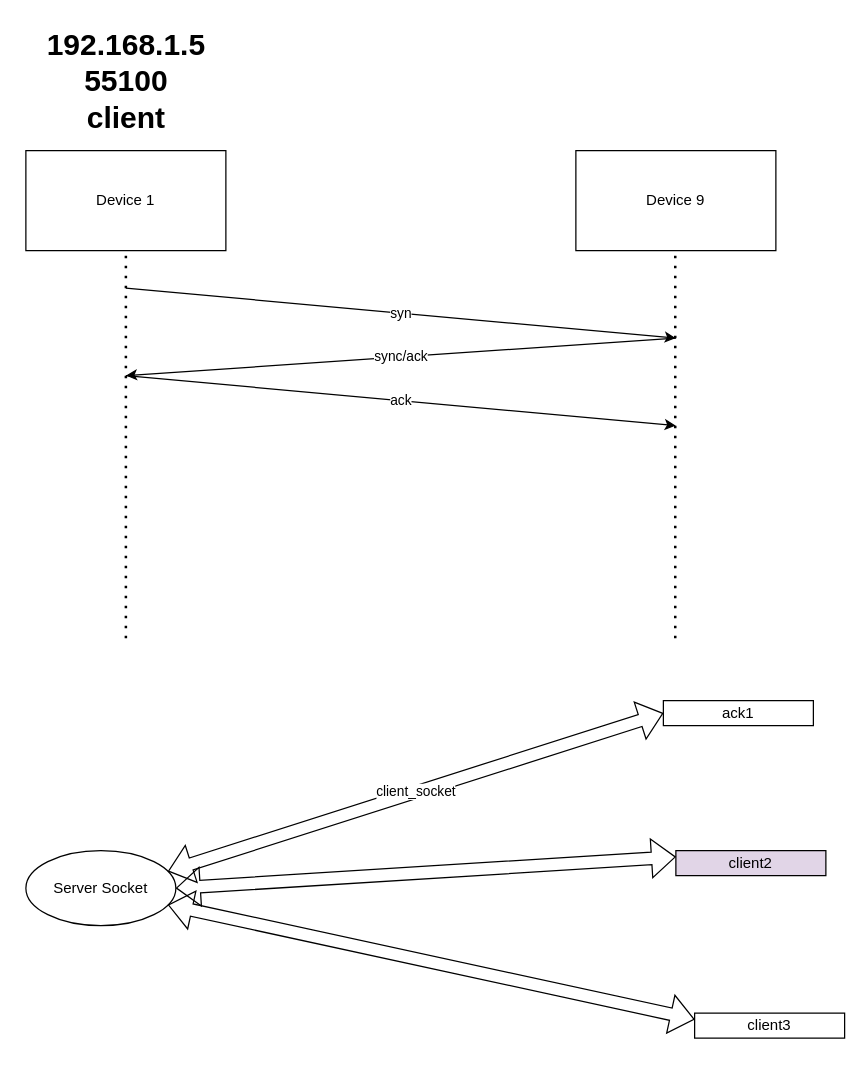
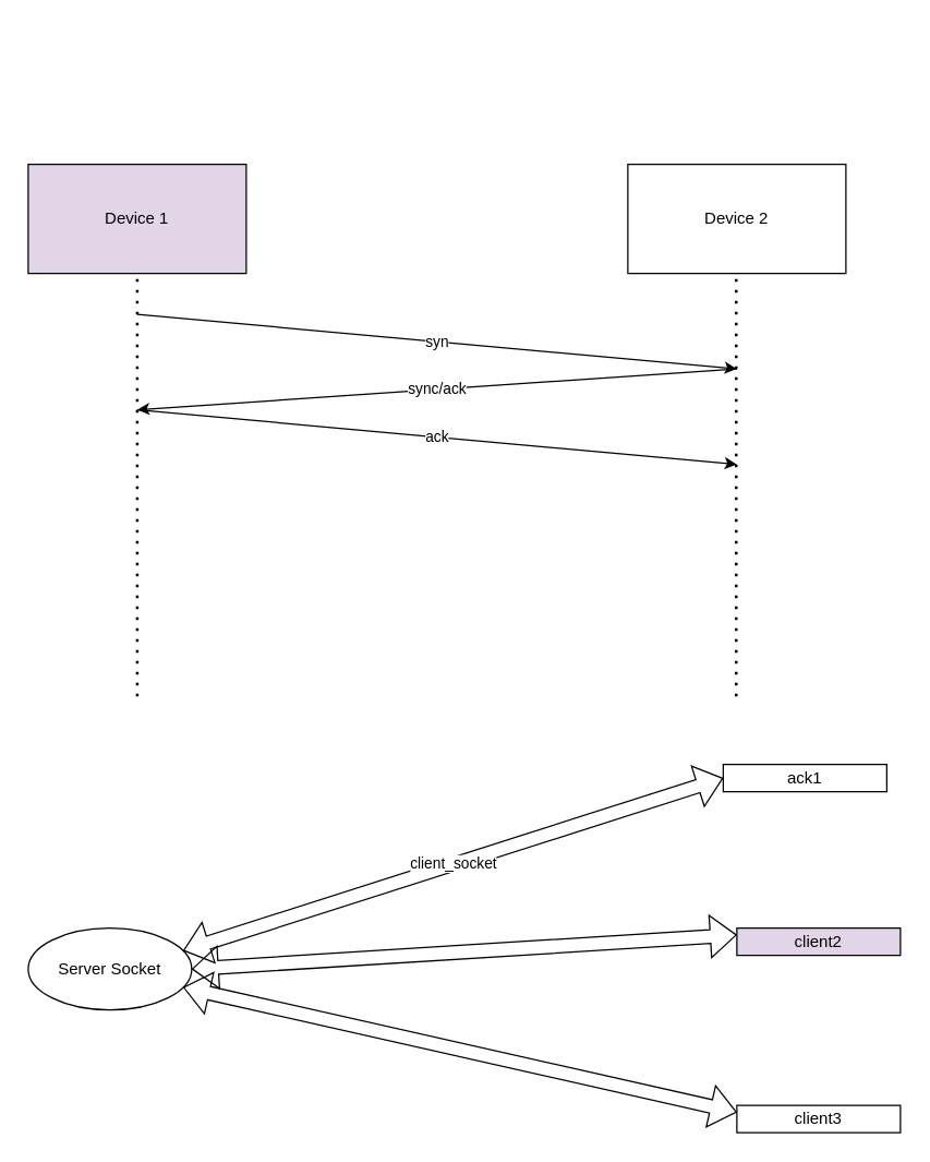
- <mxCell id="4" value="192.168.1.5&lt;br&gt;55100&lt;br&gt;client" style="text;strokeColor=none;fillColor=none;html=1;fontSize=24;fontStyle=1;verticalAlign=middle;align=center;" vertex="1" parent="1"><mxGeometry x="50" y="20" width="100" height="90" as="geometry" /></mxCell>
- <mxCell id="2" value="Device 1" style="rounded=0;whiteSpace=wrap;html=1;" vertex="1" parent="1"><mxGeometry x="20" y="120" width="160" height="80" as="geometry" /></mxCell>
+ <mxCell id="2" value="Device 1" style="rounded=0;whiteSpace=wrap;html=1;fillColor=#e1d5e7;" vertex="1" parent="1"><mxGeometry x="20" y="120" width="160" height="80" as="geometry" /></mxCell>
- <mxCell id="3" value="Device 9" style="rounded=0;whiteSpace=wrap;html=1;" vertex="1" parent="1"><mxGeometry x="460" y="120" width="160" height="80" as="geometry" /></mxCell>
+ <mxCell id="3" value="Device 2" style="rounded=0;whiteSpace=wrap;html=1;" vertex="1" parent="1"><mxGeometry x="460" y="120" width="160" height="80" as="geometry" /></mxCell>
- <mxCell id="13" value="client3" style="rounded=0;whiteSpace=wrap;html=1;" vertex="1" parent="1"><mxGeometry x="555" y="810" width="120" height="20" as="geometry" /></mxCell>
+ <mxCell id="13" value="client3" style="rounded=0;whiteSpace=wrap;html=1;" vertex="1" parent="1"><mxGeometry x="540" y="810" width="120" height="20" as="geometry" /></mxCell>
